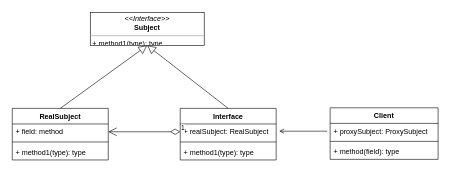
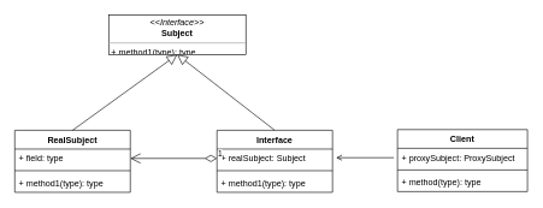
- <mxCell id="3" value="+ field: method" style="text;strokeColor=none;fillColor=none;align=left;verticalAlign=top;spacingLeft=4;spacingRight=4;overflow=hidden;rotatable=0;points=[[0,0.5],[1,0.5]];portConstraint=eastwest;" vertex="1" parent="2"><mxGeometry y="26" width="160" height="26" as="geometry" /></mxCell>
+ <mxCell id="3" value="+ field: type" style="text;strokeColor=none;fillColor=none;align=left;verticalAlign=top;spacingLeft=4;spacingRight=4;overflow=hidden;rotatable=0;points=[[0,0.5],[1,0.5]];portConstraint=eastwest;" vertex="1" parent="2"><mxGeometry y="26" width="160" height="26" as="geometry" /></mxCell>
- <mxCell id="7" value="+ realSubject: RealSubject" style="text;strokeColor=none;fillColor=none;align=left;verticalAlign=top;spacingLeft=4;spacingRight=4;overflow=hidden;rotatable=0;points=[[0,0.5],[1,0.5]];portConstraint=eastwest;" vertex="1" parent="6"><mxGeometry y="26" width="160" height="26" as="geometry" /></mxCell>
+ <mxCell id="7" value="+ realSubject: Subject" style="text;strokeColor=none;fillColor=none;align=left;verticalAlign=top;spacingLeft=4;spacingRight=4;overflow=hidden;rotatable=0;points=[[0,0.5],[1,0.5]];portConstraint=eastwest;" vertex="1" parent="6"><mxGeometry y="26" width="160" height="26" as="geometry" /></mxCell>
- <mxCell id="17" value="+ method(field): type" style="text;strokeColor=none;fillColor=none;align=left;verticalAlign=top;spacingLeft=4;spacingRight=4;overflow=hidden;rotatable=0;points=[[0,0.5],[1,0.5]];portConstraint=eastwest;" vertex="1" parent="14"><mxGeometry y="60" width="180" height="26" as="geometry" /></mxCell>
+ <mxCell id="17" value="+ method(type): type" style="text;strokeColor=none;fillColor=none;align=left;verticalAlign=top;spacingLeft=4;spacingRight=4;overflow=hidden;rotatable=0;points=[[0,0.5],[1,0.5]];portConstraint=eastwest;" vertex="1" parent="14"><mxGeometry y="60" width="180" height="26" as="geometry" /></mxCell>
